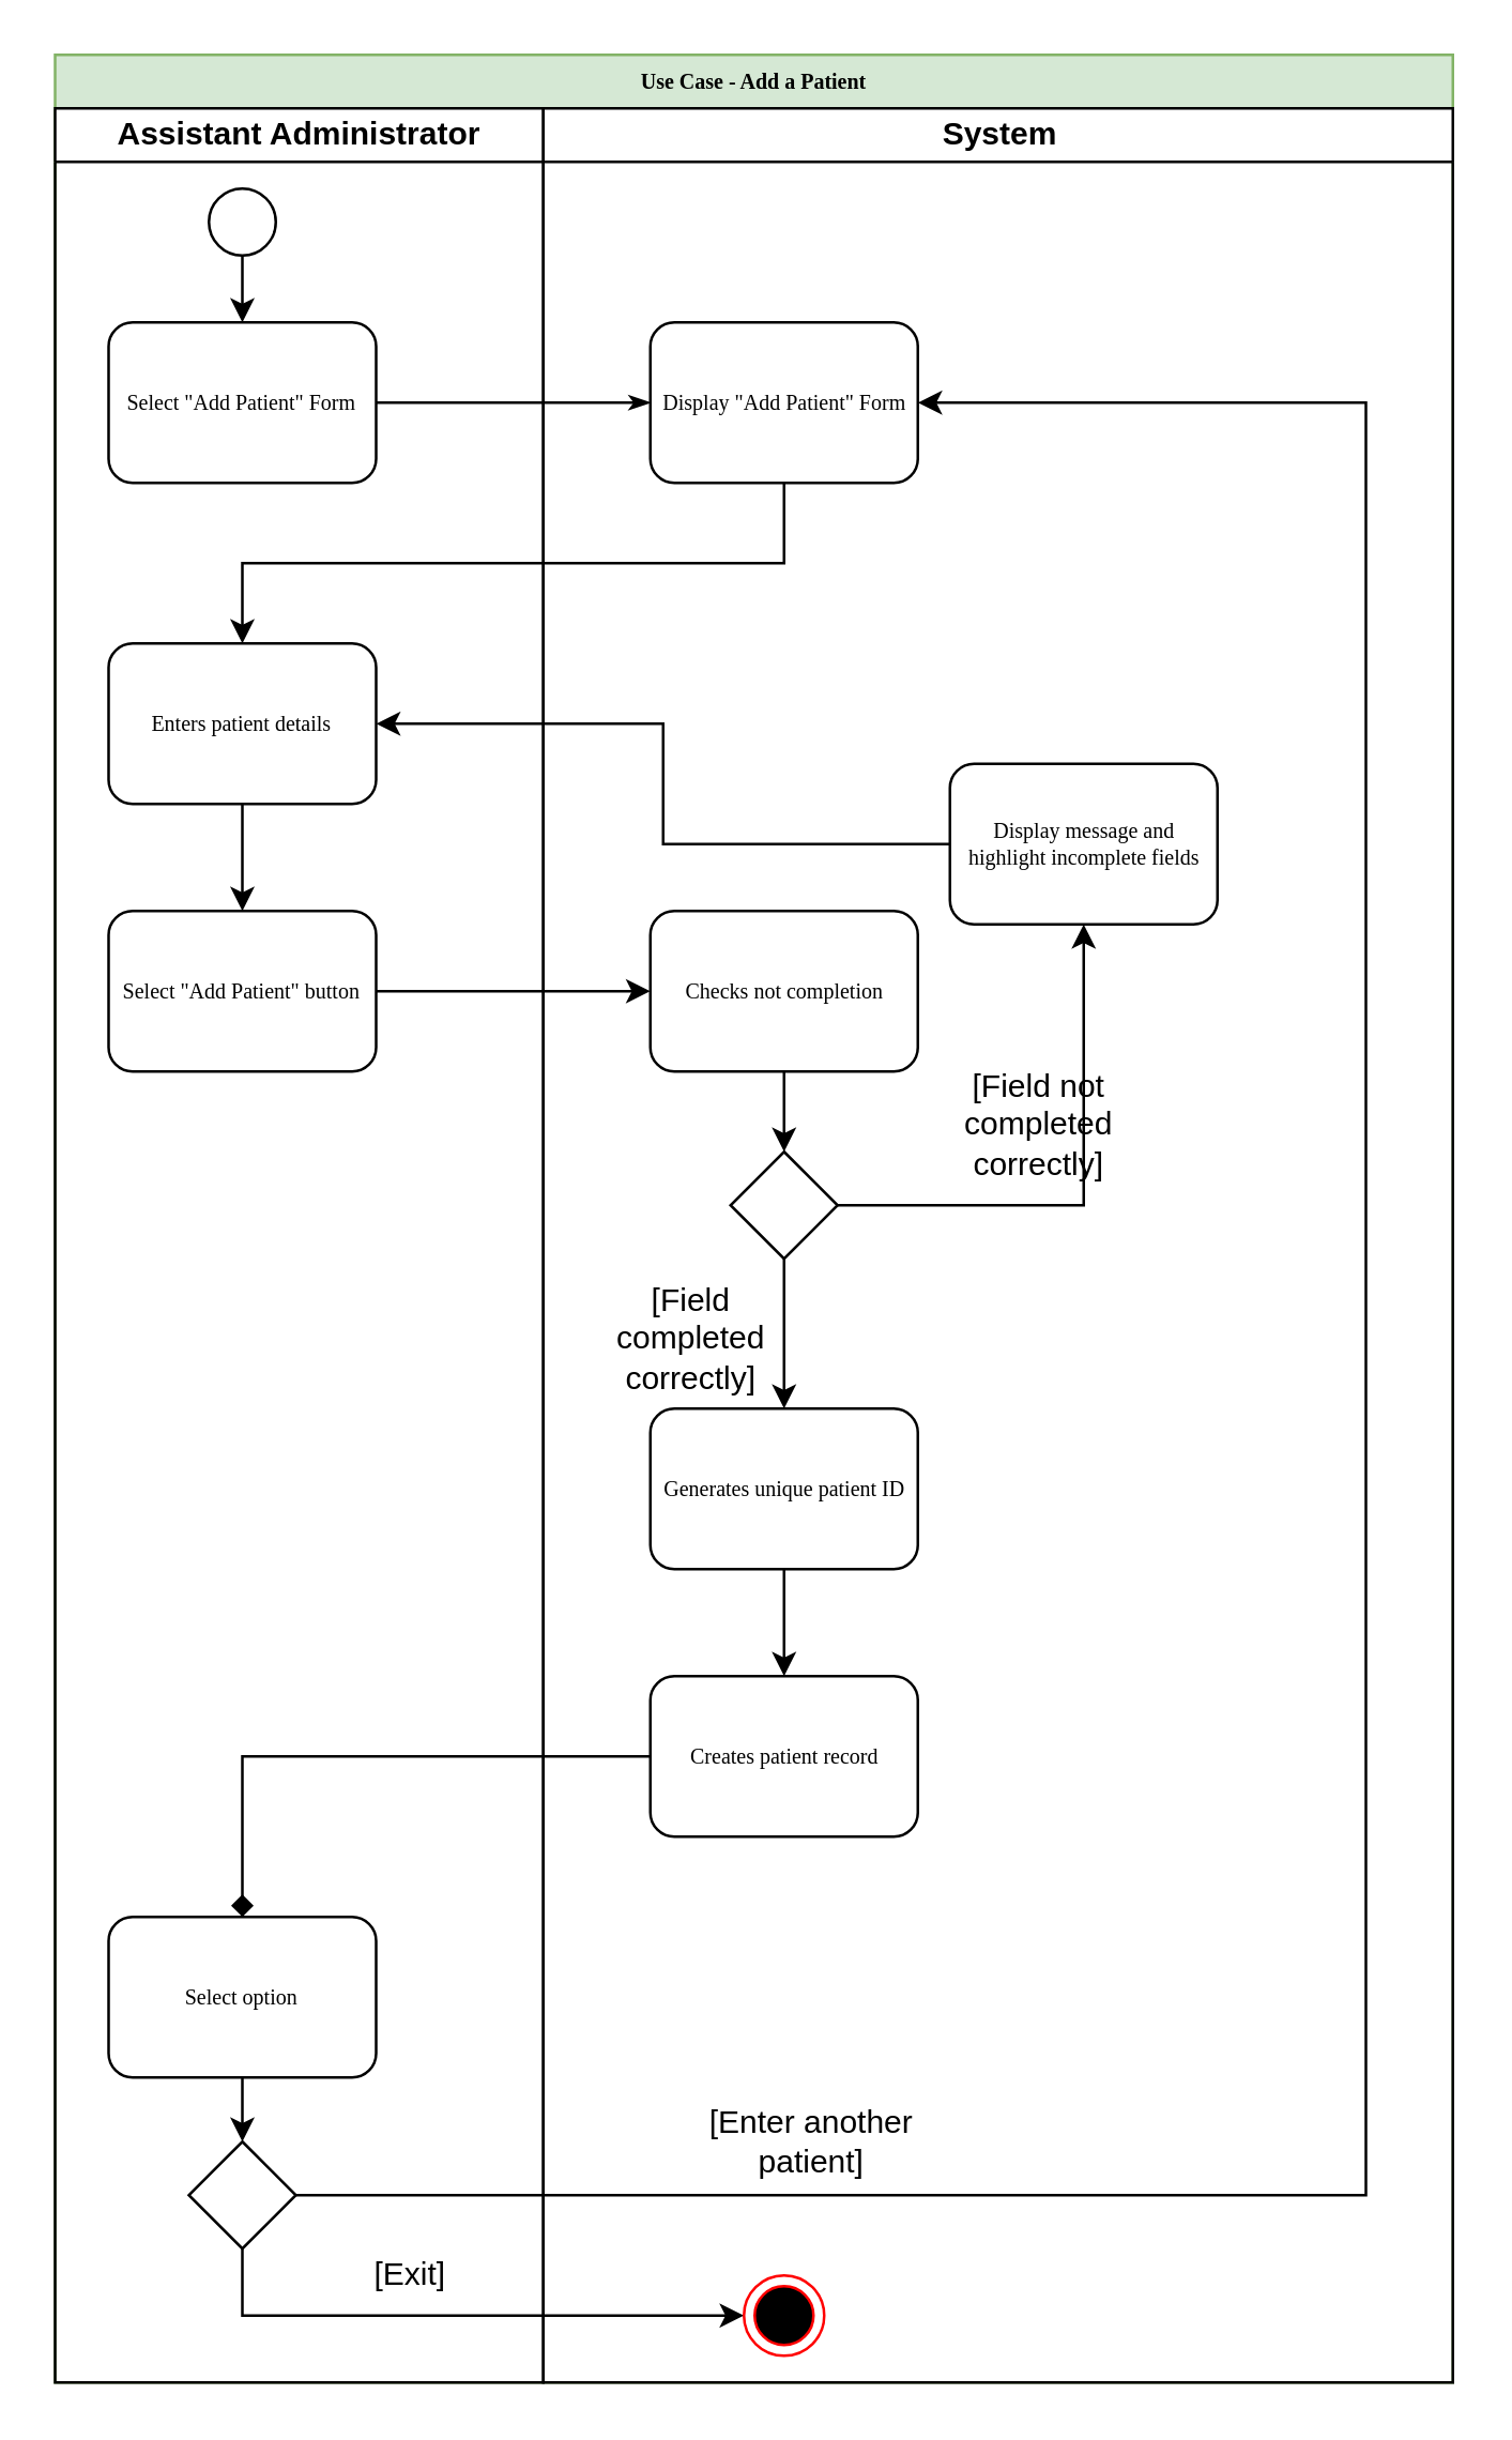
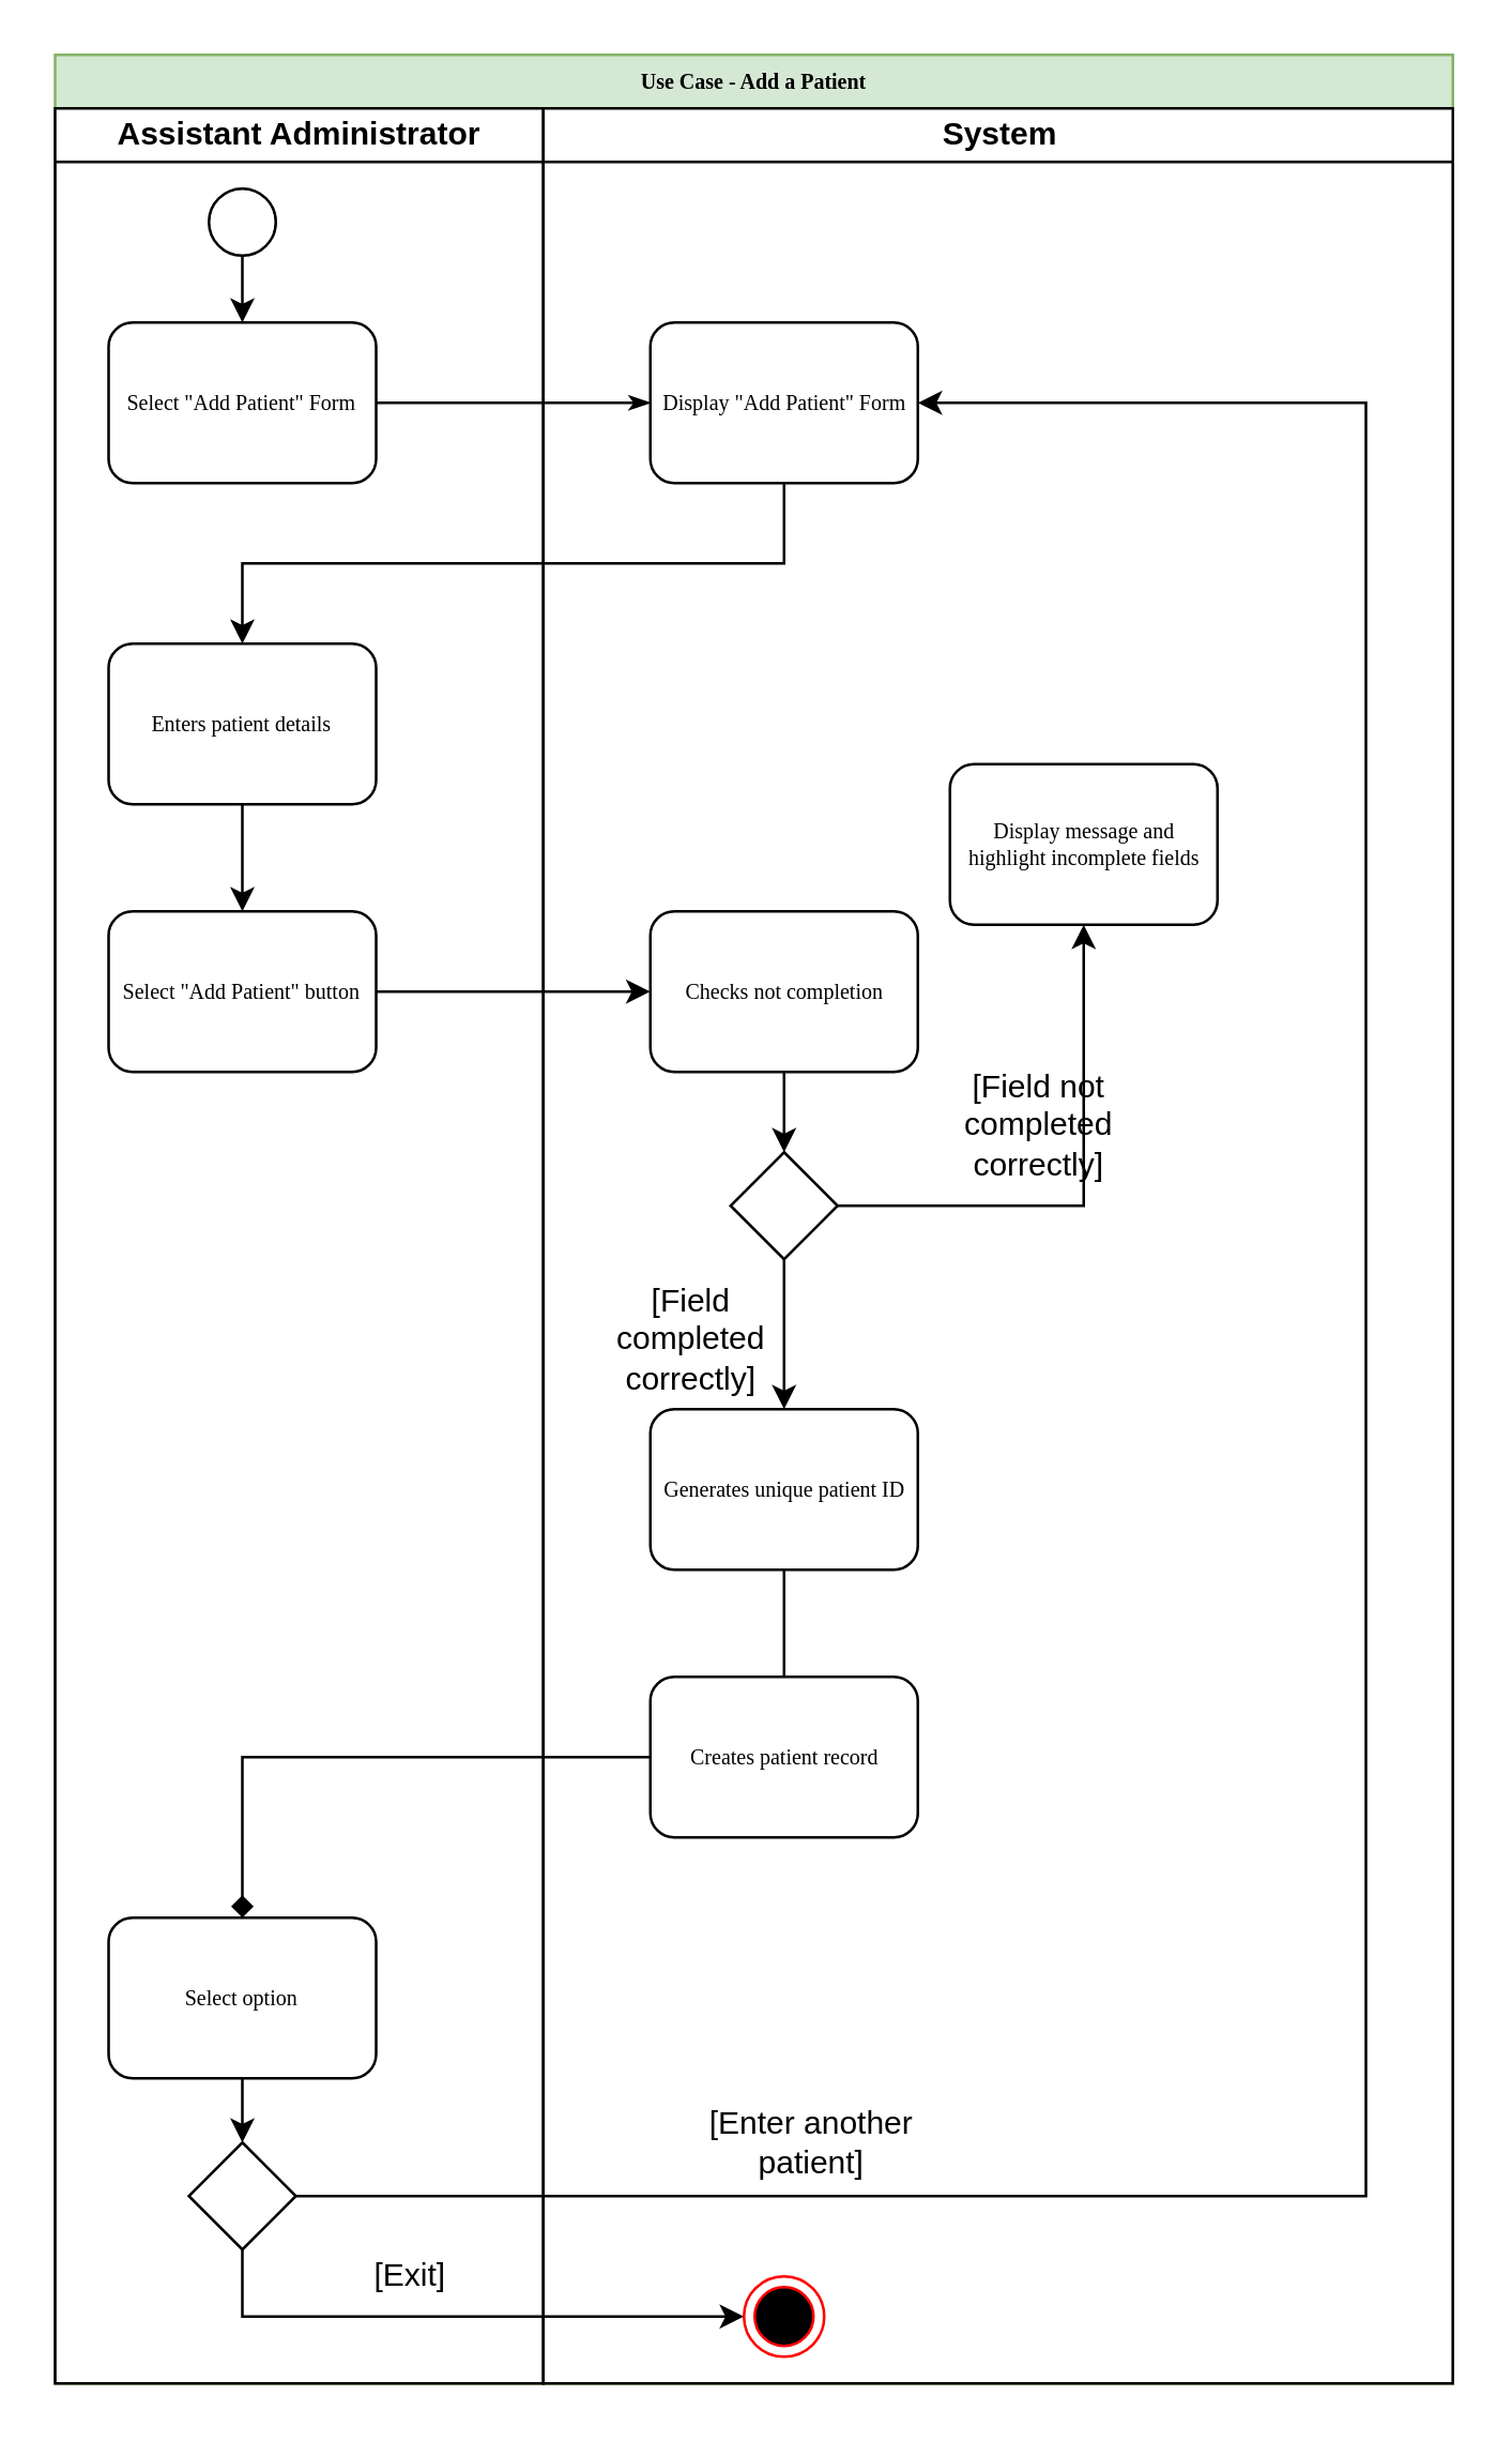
- <mxCell id="19" style="edgeStyle=orthogonalEdgeStyle;rounded=0;orthogonalLoop=1;jettySize=auto;html=1;exitX=0;exitY=0.5;exitDx=0;exitDy=0;entryX=1;entryY=0.5;entryDx=0;entryDy=0;" parent="2" source="34" target="9" edge="1"><mxGeometry relative="1" as="geometry" /></mxCell>
- <mxCell id="27" value="" style="edgeStyle=orthogonalEdgeStyle;rounded=0;orthogonalLoop=1;jettySize=auto;html=1;" parent="20" source="29" target="30" edge="1"><mxGeometry relative="1" as="geometry" /></mxCell>
+ <mxCell id="27" value="" style="edgeStyle=orthogonalEdgeStyle;rounded=0;orthogonalLoop=1;jettySize=auto;html=1;endArrow=none;" parent="20" source="29" target="30" edge="1"><mxGeometry relative="1" as="geometry" /></mxCell>
